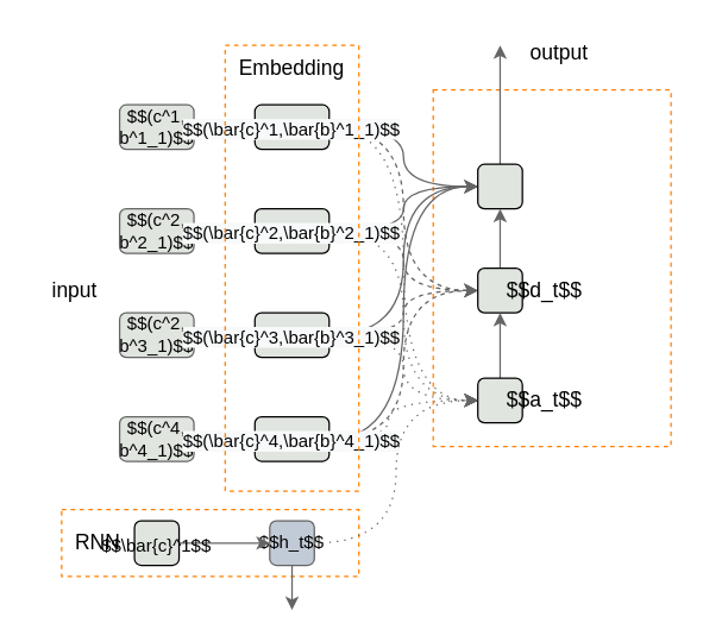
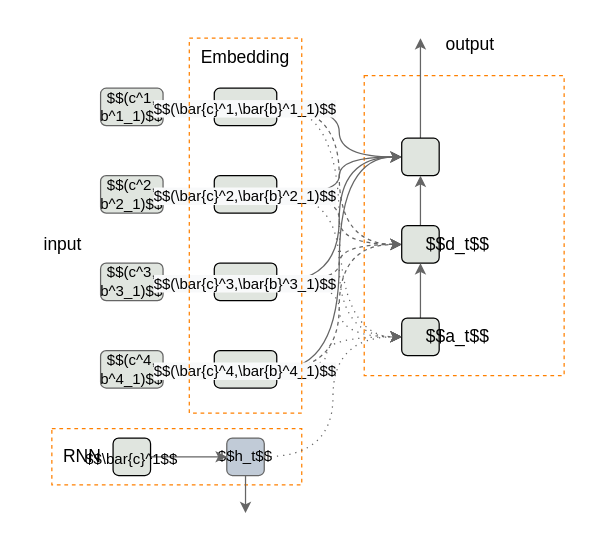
- <mxCell id="9" value="&lt;span style=&quot;color: rgb(0 , 0 , 0)&quot;&gt;$$(c^2, b^3_1)$$&lt;/span&gt;" style="rounded=1;whiteSpace=wrap;html=1;fillColor=#e0e5df;strokeColor=#656565;fontColor=#1D3557;" vertex="1" parent="1"><mxGeometry x="80" y="210" width="50" height="30" as="geometry" /></mxCell>
+ <mxCell id="9" value="&lt;span style=&quot;color: rgb(0 , 0 , 0)&quot;&gt;$$(c^3, b^3_1)$$&lt;/span&gt;" style="rounded=1;whiteSpace=wrap;html=1;fillColor=#e0e5df;strokeColor=#656565;fontColor=#1D3557;" vertex="1" parent="1"><mxGeometry x="80" y="210" width="50" height="30" as="geometry" /></mxCell>
